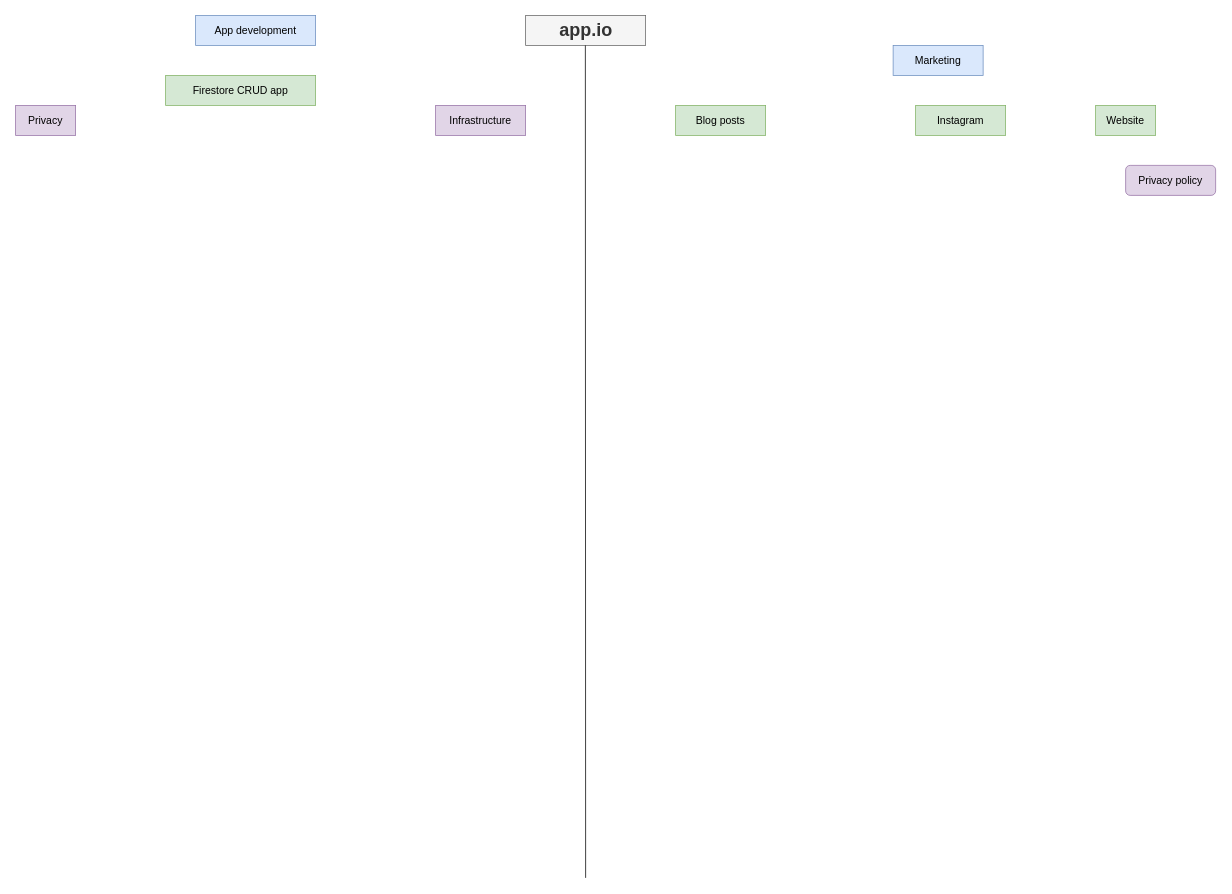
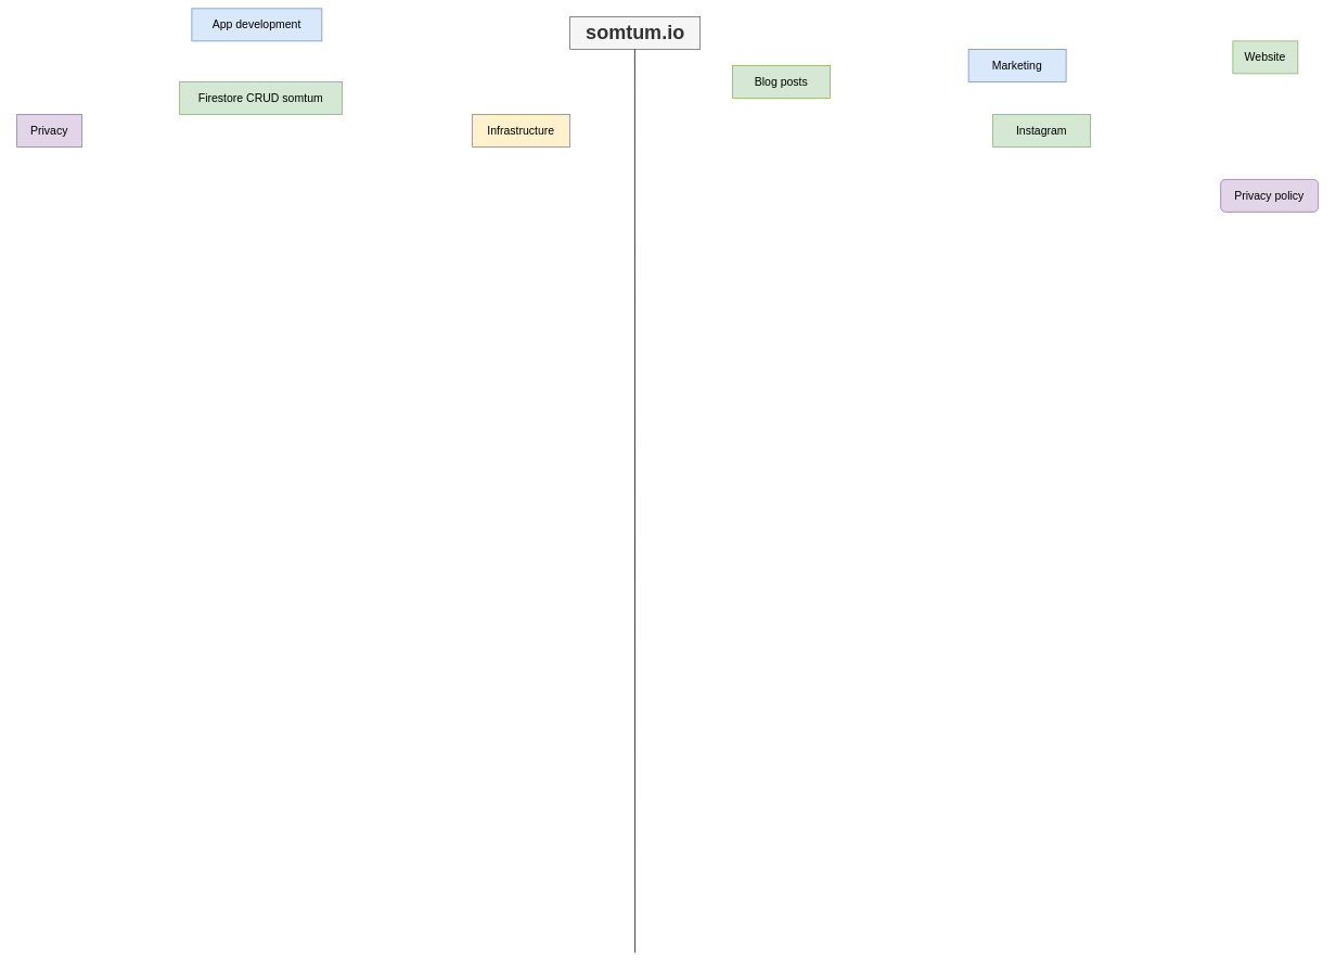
- <mxCell id="11" value="App development" style="rounded=0;whiteSpace=wrap;html=1;fontSize=14;fillColor=#dae8fc;strokeColor=#6c8ebf;" vertex="1" parent="1"><mxGeometry x="260" y="20" width="160" height="40" as="geometry" /></mxCell>
+ <mxCell id="11" value="App development" style="rounded=0;whiteSpace=wrap;html=1;fontSize=14;fillColor=#dae8fc;strokeColor=#6c8ebf;" vertex="1" parent="1"><mxGeometry x="235" y="10" width="160" height="40" as="geometry" /></mxCell>
- <mxCell id="2" value="app.io" style="text;strokeColor=#666666;fillColor=#f5f5f5;html=1;fontSize=24;fontStyle=1;verticalAlign=middle;align=center;fontColor=#333333;" vertex="1" parent="1"><mxGeometry x="700" y="20" width="160" height="40" as="geometry" /></mxCell>
+ <mxCell id="2" value="somtum.io" style="text;strokeColor=#666666;fillColor=#f5f5f5;html=1;fontSize=24;fontStyle=1;verticalAlign=middle;align=center;fontColor=#333333;" vertex="1" parent="1"><mxGeometry x="700" y="20" width="160" height="40" as="geometry" /></mxCell>
- <mxCell id="5" value="&lt;font style=&quot;font-size: 14px&quot;&gt;Firestore CRUD app&lt;br&gt;&lt;/font&gt;" style="rounded=0;whiteSpace=wrap;html=1;fillColor=#d5e8d4;strokeColor=#82b366;" vertex="1" parent="1"><mxGeometry x="220" y="100" width="200" height="40" as="geometry" /></mxCell>
+ <mxCell id="5" value="&lt;font style=&quot;font-size: 14px&quot;&gt;Firestore CRUD somtum&lt;br&gt;&lt;/font&gt;" style="rounded=0;whiteSpace=wrap;html=1;fillColor=#d5e8d4;strokeColor=#82b366;" vertex="1" parent="1"><mxGeometry x="220" y="100" width="200" height="40" as="geometry" /></mxCell>
- <mxCell id="13" value="&lt;span style=&quot;font-size: 14px&quot;&gt;Infrastructure&lt;/span&gt;" style="rounded=0;whiteSpace=wrap;html=1;fillColor=#e1d5e7;strokeColor=#9673a6;" vertex="1" parent="1"><mxGeometry x="580" y="140" width="120" height="40" as="geometry" /></mxCell>
+ <mxCell id="13" value="&lt;span style=&quot;font-size: 14px&quot;&gt;Infrastructure&lt;/span&gt;" style="rounded=0;whiteSpace=wrap;html=1;fillColor=#fff2cc;strokeColor=#9673a6;" vertex="1" parent="1"><mxGeometry x="580" y="140" width="120" height="40" as="geometry" /></mxCell>
- <mxCell id="7" value="&lt;font style=&quot;font-size: 14px&quot;&gt;Blog posts&lt;br&gt;&lt;/font&gt;" style="rounded=0;whiteSpace=wrap;html=1;fillColor=#d5e8d4;strokeColor=#82b366;" vertex="1" parent="1"><mxGeometry x="900" y="140" width="120" height="40" as="geometry" /></mxCell>
+ <mxCell id="7" value="&lt;font style=&quot;font-size: 14px&quot;&gt;Blog posts&lt;br&gt;&lt;/font&gt;" style="rounded=0;whiteSpace=wrap;html=1;fillColor=#d5e8d4;strokeColor=#82b366;" vertex="1" parent="1"><mxGeometry x="900" y="80" width="120" height="40" as="geometry" /></mxCell>
- <mxCell id="8" value="&lt;font style=&quot;font-size: 14px&quot;&gt;Website&lt;br&gt;&lt;/font&gt;" style="rounded=0;whiteSpace=wrap;html=1;fillColor=#d5e8d4;strokeColor=#82b366;" vertex="1" parent="1"><mxGeometry x="1460" y="140" width="80" height="40" as="geometry" /></mxCell>
+ <mxCell id="8" value="&lt;font style=&quot;font-size: 14px&quot;&gt;Website&lt;br&gt;&lt;/font&gt;" style="rounded=0;whiteSpace=wrap;html=1;fillColor=#d5e8d4;strokeColor=#82b366;" vertex="1" parent="1"><mxGeometry x="1515" y="50" width="80" height="40" as="geometry" /></mxCell>
